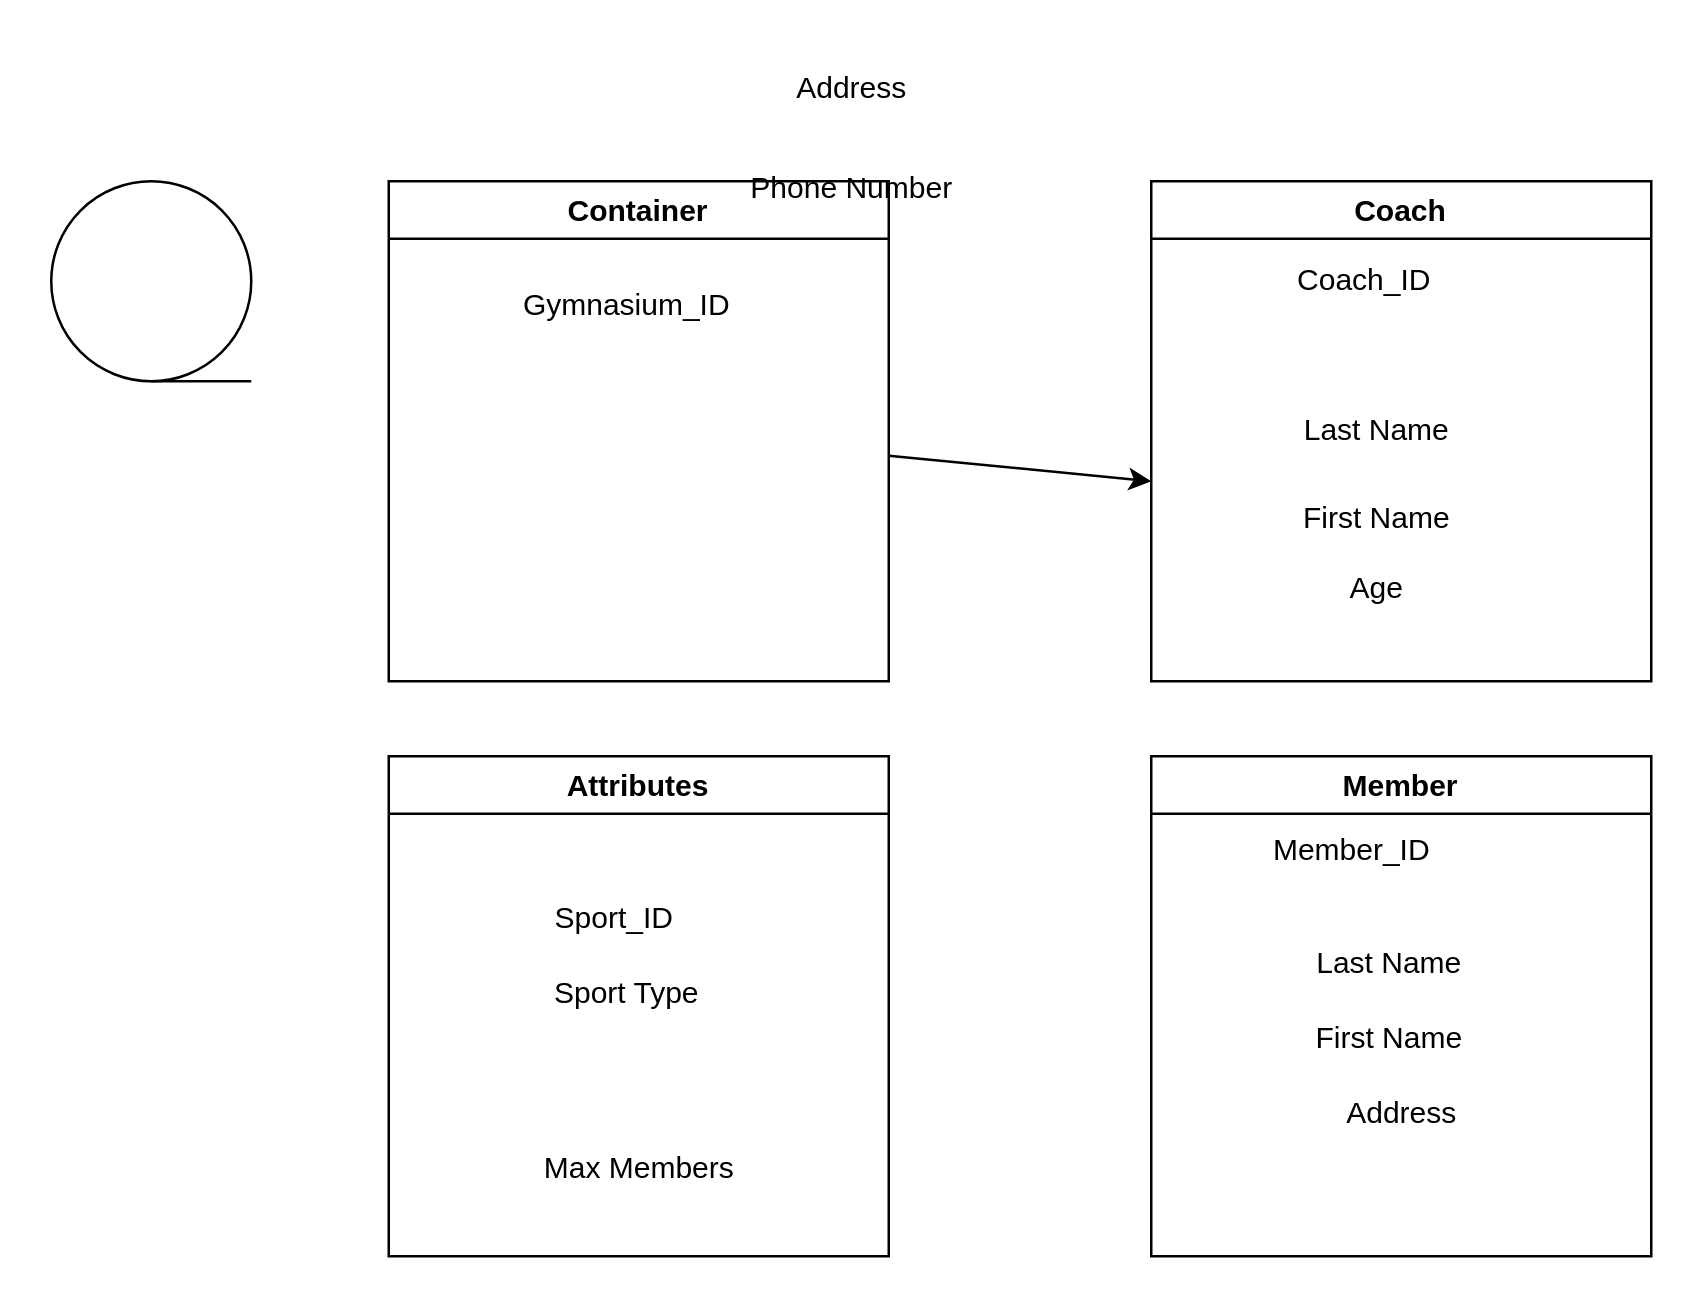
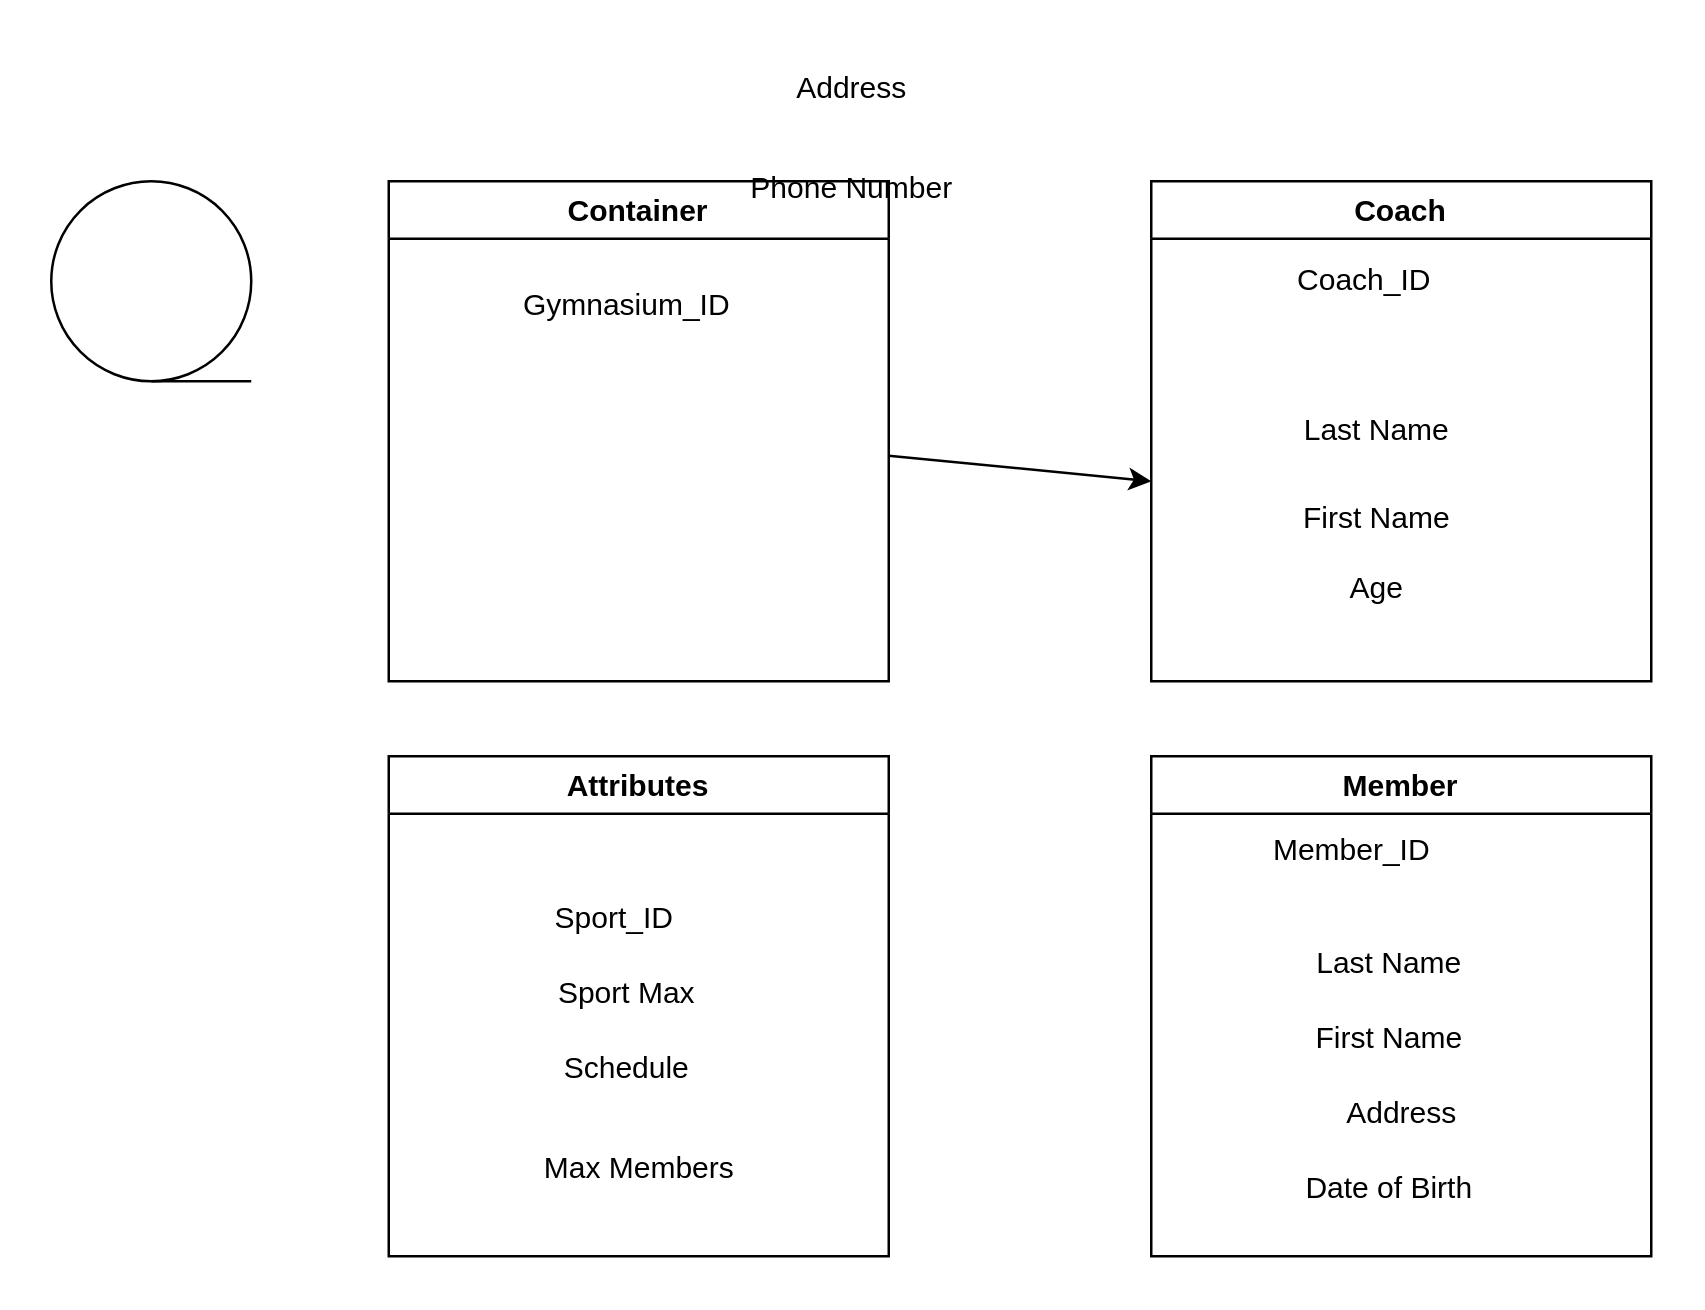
- <mxCell id="18" value="Sport Type" style="text;html=1;align=center;verticalAlign=middle;resizable=0;points=[];autosize=1;strokeColor=none;fillColor=none;" parent="14" vertex="1"><mxGeometry x="55" y="80" width="80" height="30" as="geometry" /></mxCell>
+ <mxCell id="18" value="Sport Max" style="text;html=1;align=center;verticalAlign=middle;resizable=0;points=[];autosize=1;strokeColor=none;fillColor=none;" parent="14" vertex="1"><mxGeometry x="55" y="80" width="80" height="30" as="geometry" /></mxCell>
+ <mxCell id="17" value="Schedule" style="text;html=1;align=center;verticalAlign=middle;resizable=0;points=[];autosize=1;strokeColor=none;fillColor=none;" parent="14" vertex="1"><mxGeometry x="60" y="110" width="70" height="30" as="geometry" /></mxCell>
+ <mxCell id="13" value="Date of Birth" style="text;html=1;align=center;verticalAlign=middle;resizable=0;points=[];autosize=1;strokeColor=none;fillColor=none;" parent="8" vertex="1"><mxGeometry x="50" y="158" width="90" height="30" as="geometry" /></mxCell>
